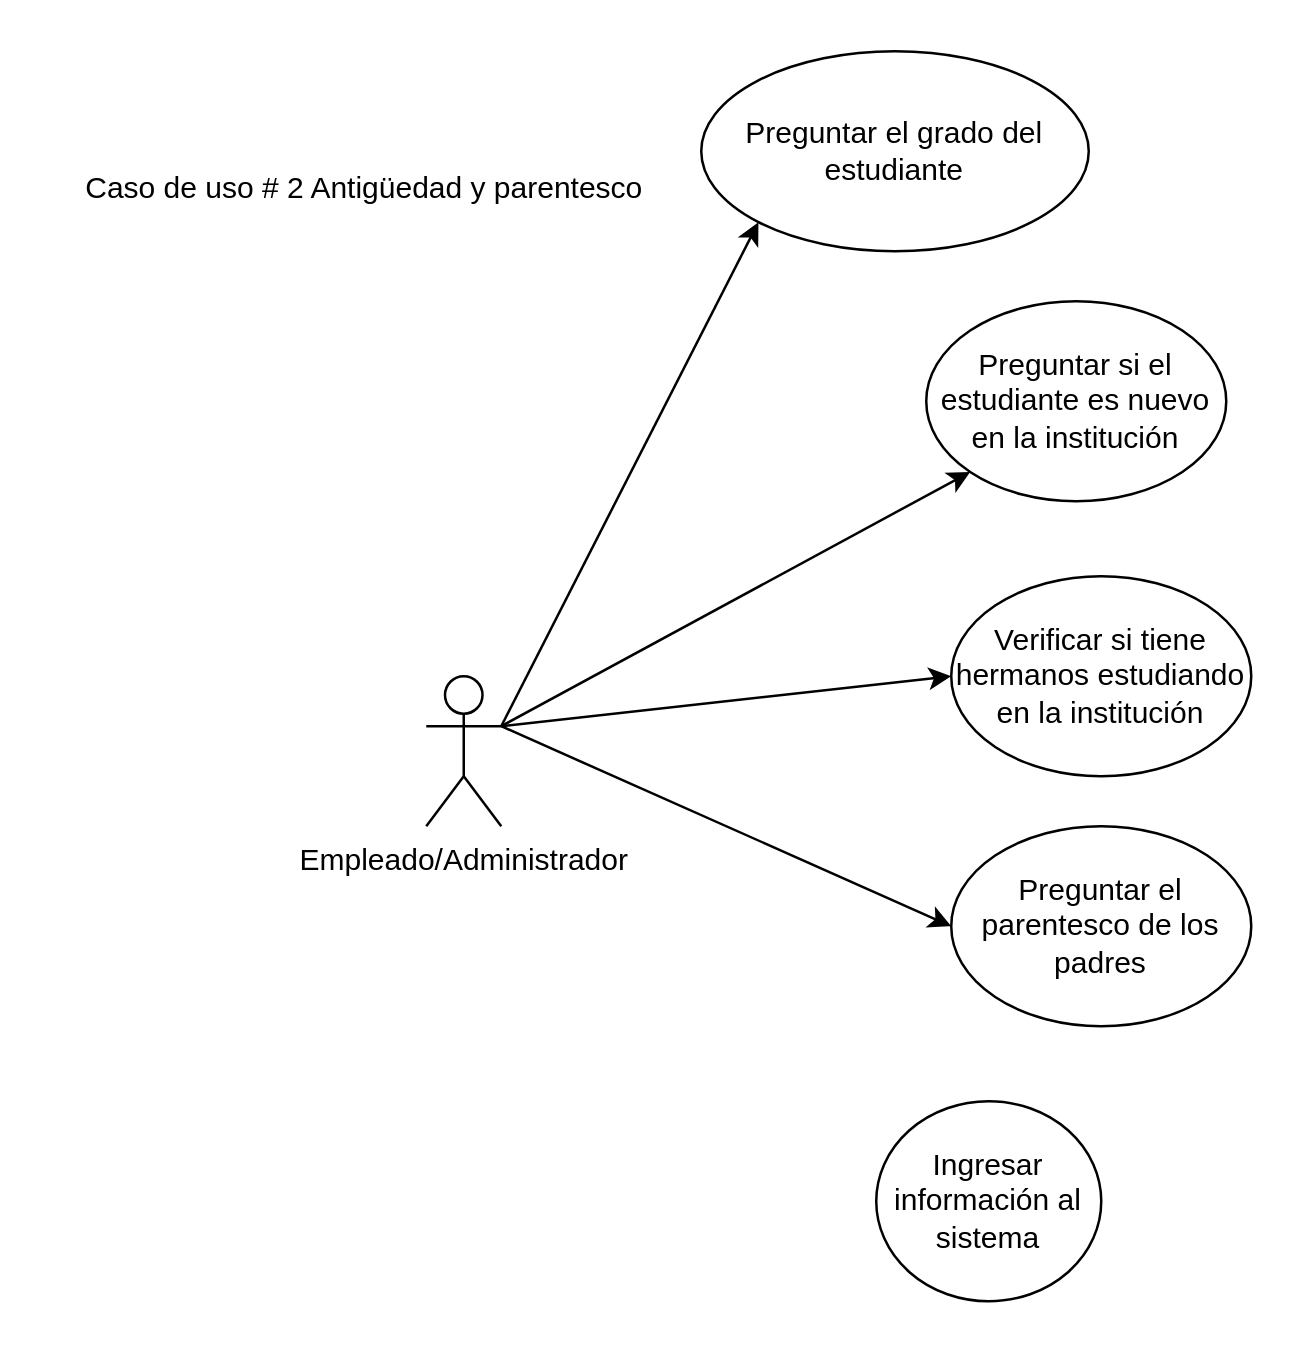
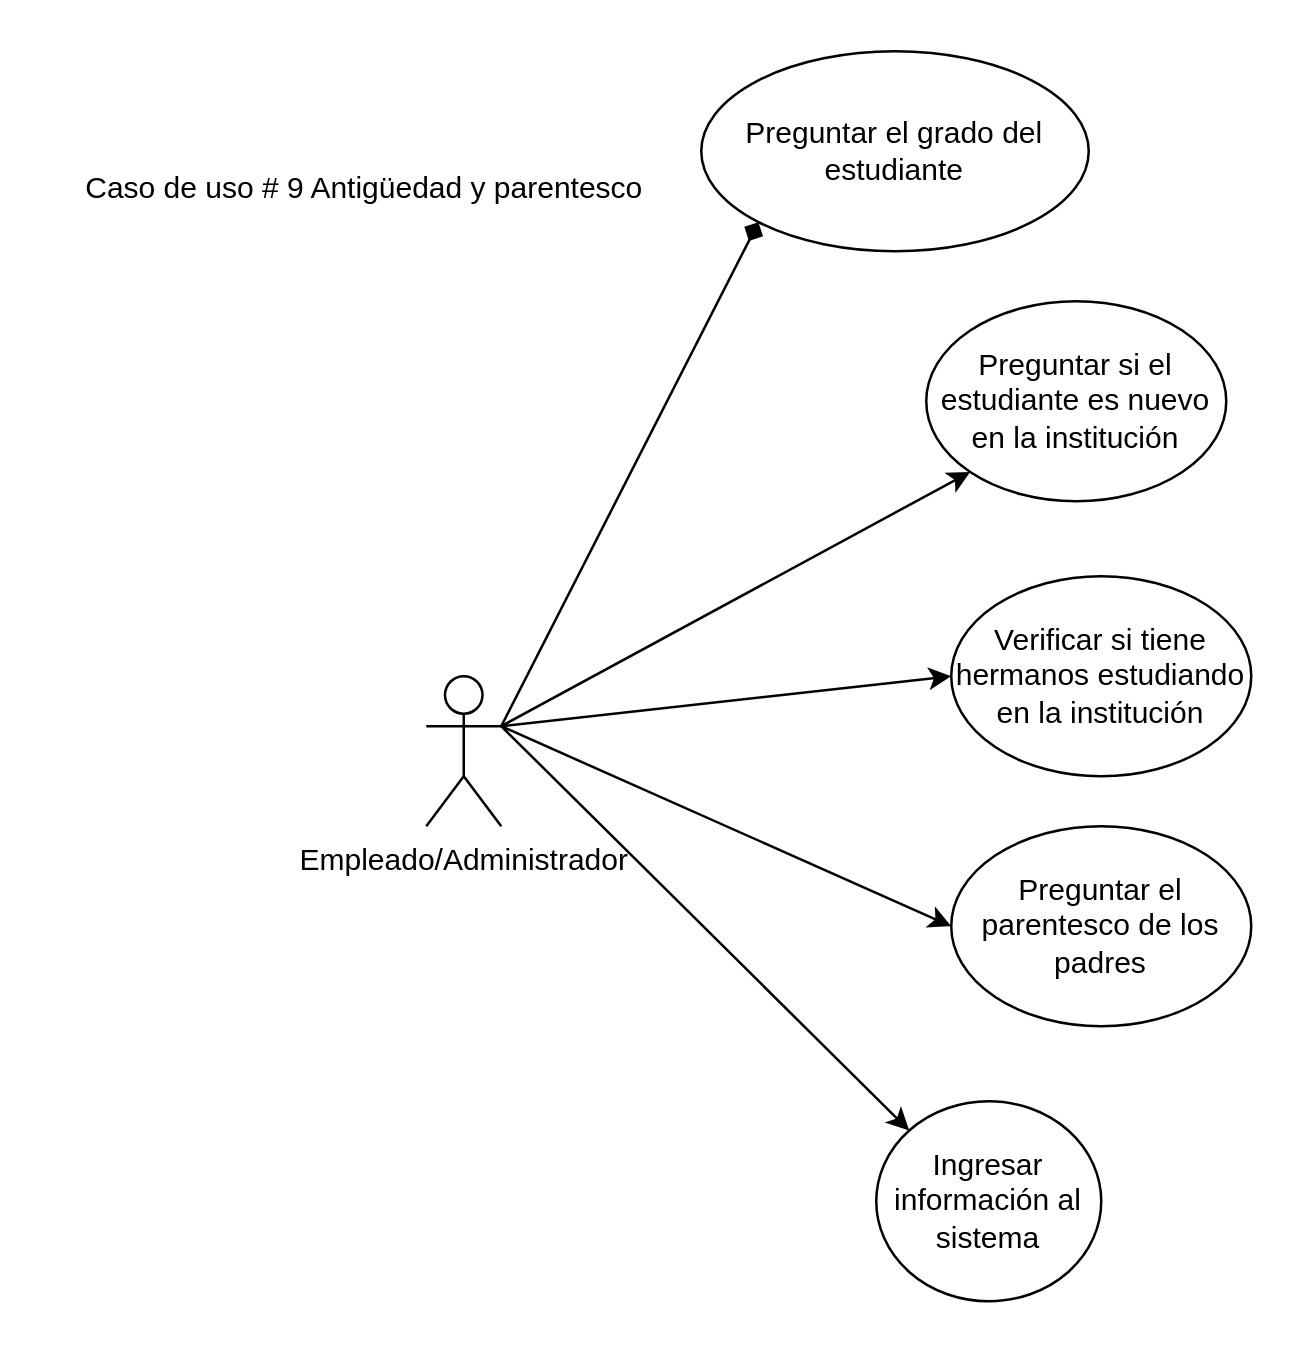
- <mxCell id="13" value="Caso de uso # 2 Antigüedad y parentesco" style="text;html=1;align=center;verticalAlign=middle;resizable=0;points=[];autosize=1;strokeColor=none;fillColor=none;" vertex="1" parent="1"><mxGeometry x="20" y="60" width="250" height="30" as="geometry" /></mxCell>
+ <mxCell id="13" value="Caso de uso # 9 Antigüedad y parentesco" style="text;html=1;align=center;verticalAlign=middle;resizable=0;points=[];autosize=1;strokeColor=none;fillColor=none;" vertex="1" parent="1"><mxGeometry x="20" y="60" width="250" height="30" as="geometry" /></mxCell>
- <mxCell id="2" style="rounded=0;orthogonalLoop=1;jettySize=auto;html=1;exitX=1;exitY=0.333;exitDx=0;exitDy=0;exitPerimeter=0;entryX=0;entryY=1;entryDx=0;entryDy=0;" edge="1" parent="1" source="7" target="8"><mxGeometry relative="1" as="geometry" /></mxCell>
+ <mxCell id="2" style="rounded=0;orthogonalLoop=1;jettySize=auto;html=1;exitX=1;exitY=0.333;exitDx=0;exitDy=0;exitPerimeter=0;entryX=0;entryY=1;entryDx=0;entryDy=0;endArrow=diamond;" edge="1" parent="1" source="7" target="8"><mxGeometry relative="1" as="geometry" /></mxCell>
+ <mxCell id="6" style="edgeStyle=none;rounded=0;orthogonalLoop=1;jettySize=auto;html=1;exitX=1;exitY=0.333;exitDx=0;exitDy=0;exitPerimeter=0;entryX=0;entryY=0;entryDx=0;entryDy=0;" edge="1" parent="1" source="7" target="12"><mxGeometry relative="1" as="geometry" /></mxCell>
